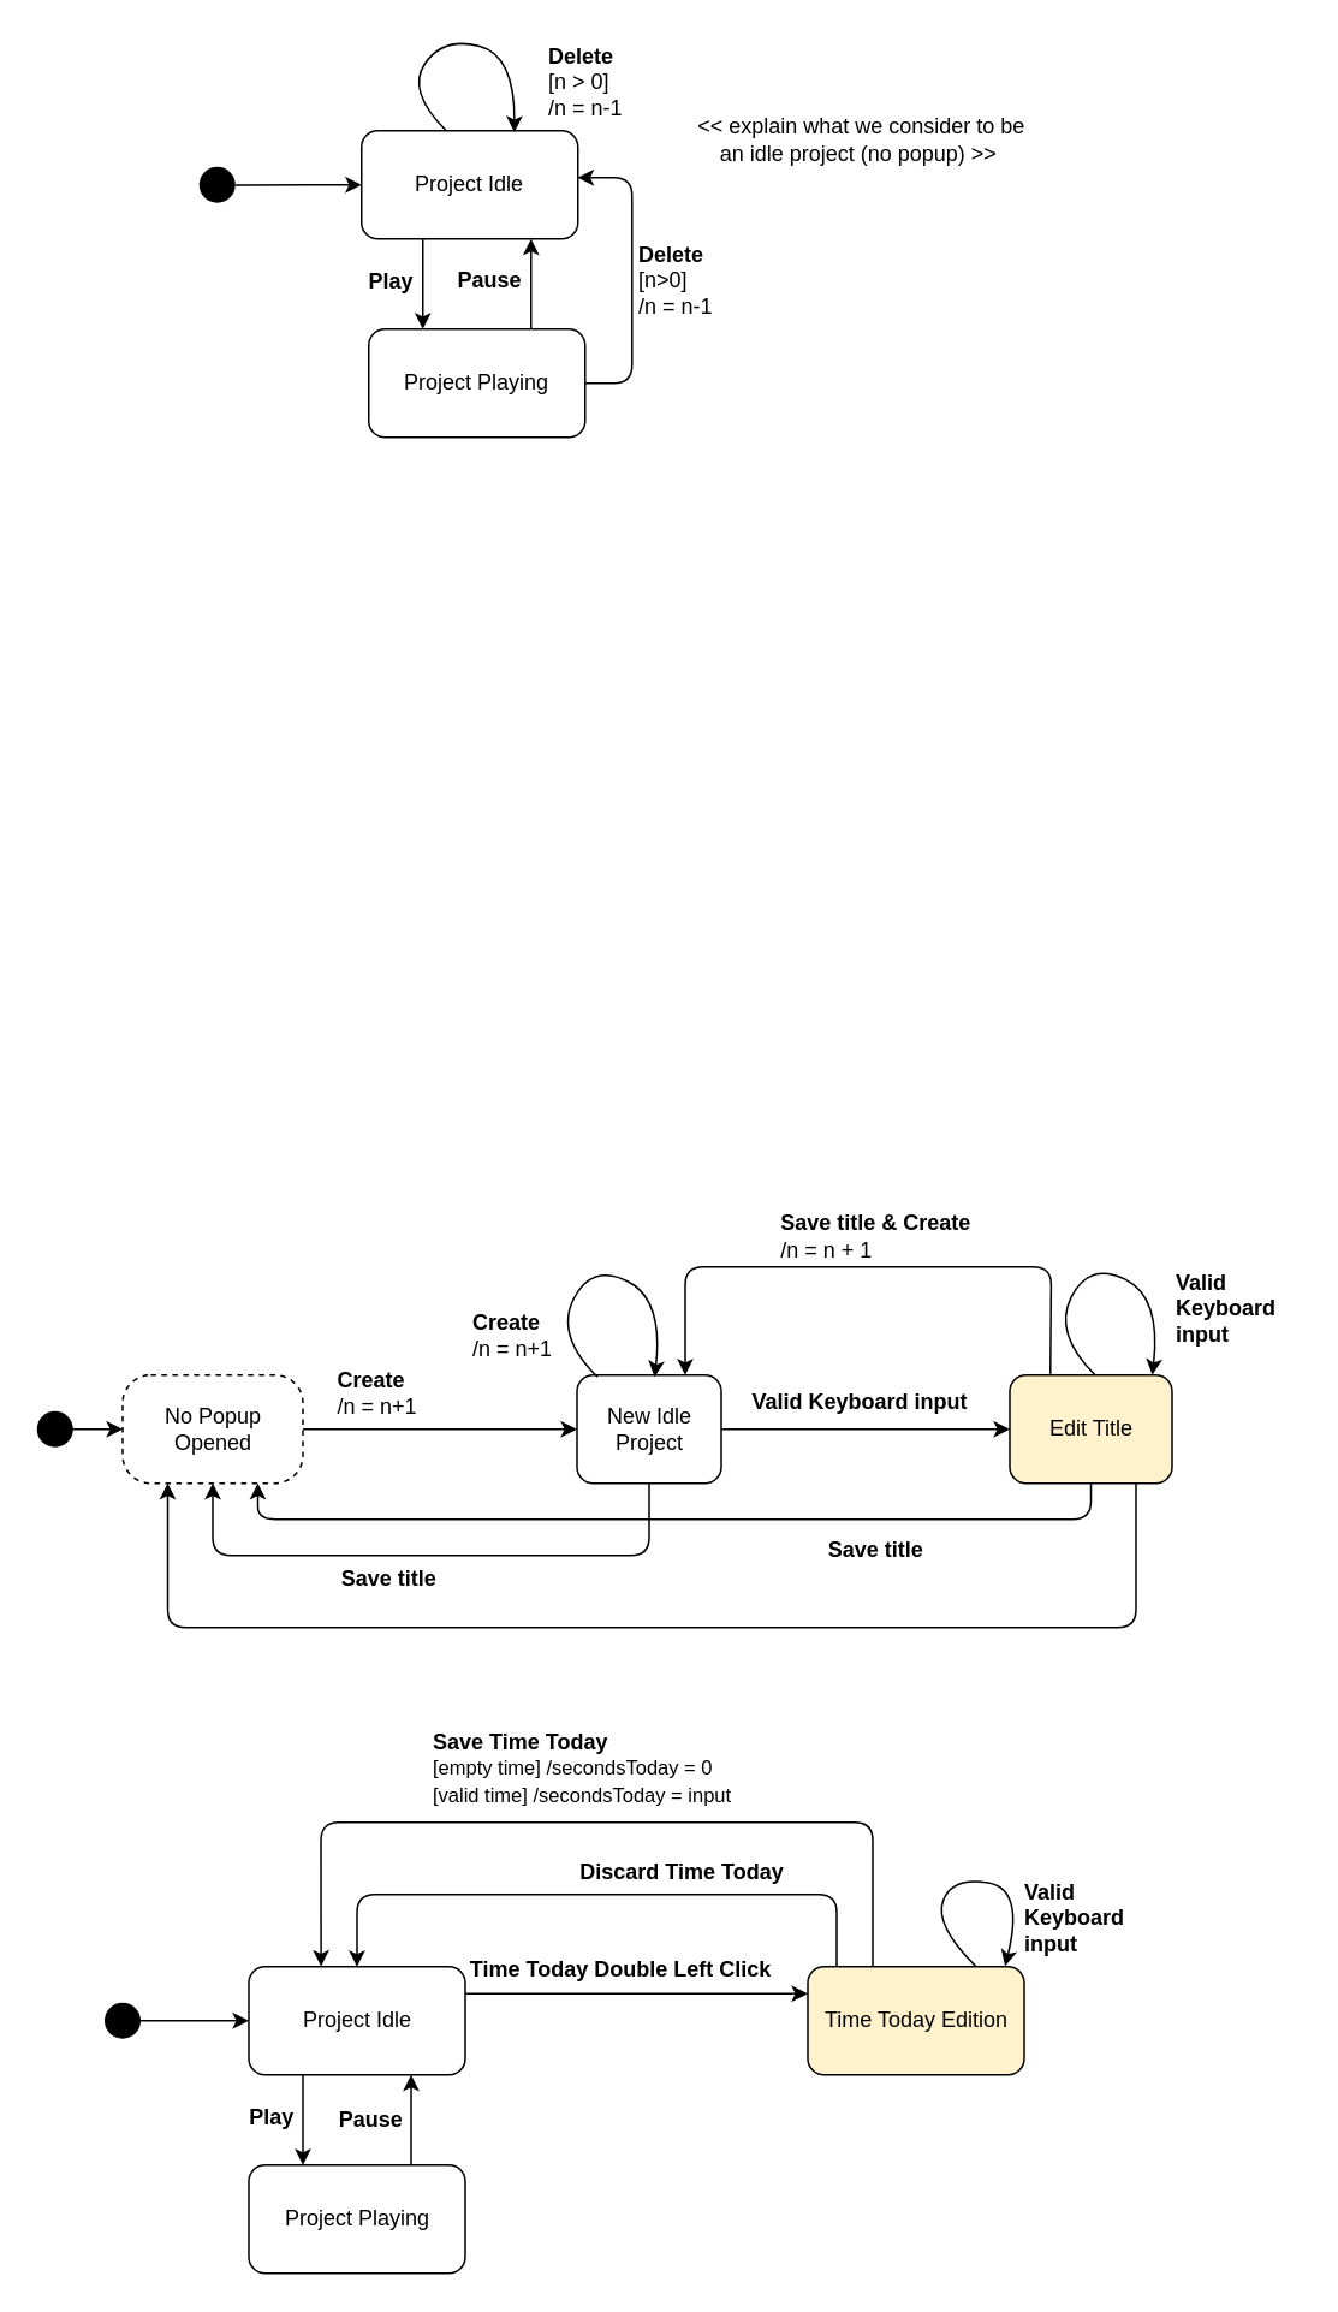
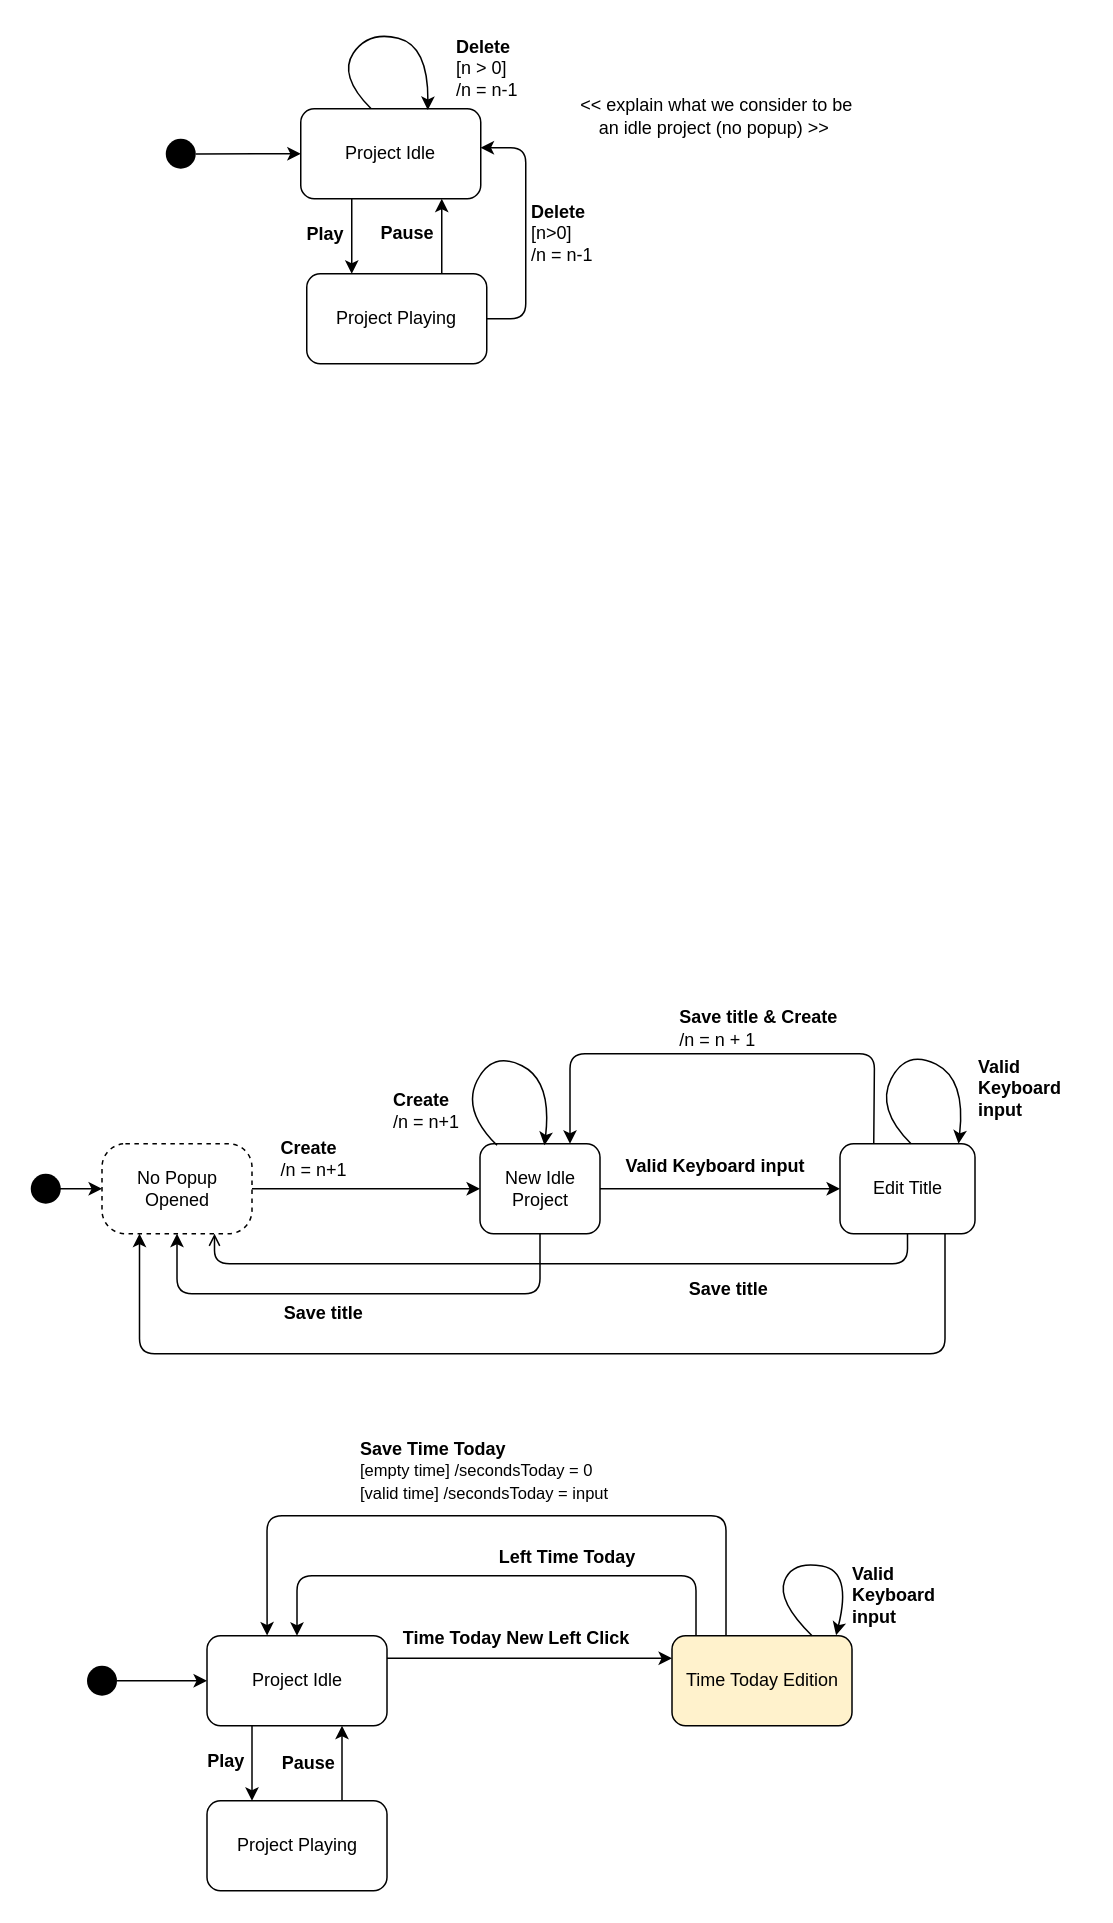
- <mxCell id="30" value="&lt;div style=&quot;text-align: left&quot;&gt;&lt;b&gt;Save title &amp;amp; Create&lt;/b&gt;&lt;/div&gt;&lt;span&gt;&lt;div style=&quot;text-align: left&quot;&gt;&lt;span&gt;/n = n + 1&lt;/span&gt;&lt;span&gt;&lt;br&gt;&lt;/span&gt;&lt;/div&gt;&lt;/span&gt;" style="text;html=1;align=center;verticalAlign=middle;resizable=0;points=[];autosize=1;strokeColor=none;fillColor=none;" parent="1" vertex="1"><mxGeometry x="424.5" y="670" width="120" height="30" as="geometry" /></mxCell>
+ <mxCell id="30" value="&lt;div style=&quot;text-align: left&quot;&gt;&lt;b&gt;Save title &amp;amp; Create&lt;/b&gt;&lt;/div&gt;&lt;span&gt;&lt;div style=&quot;text-align: left&quot;&gt;&lt;span&gt;/n = n + 1&lt;/span&gt;&lt;span&gt;&lt;br&gt;&lt;/span&gt;&lt;/div&gt;&lt;/span&gt;" style="text;html=1;align=center;verticalAlign=middle;resizable=0;points=[];autosize=1;strokeColor=none;fillColor=none;" parent="1" vertex="1"><mxGeometry x="444.5" y="670" width="120" height="30" as="geometry" /></mxCell>
- <mxCell id="18" value="Edit Title" style="rounded=1;whiteSpace=wrap;html=1;fillColor=#fff2cc;" parent="1" vertex="1"><mxGeometry x="559.5" y="762" width="90" height="60" as="geometry" /></mxCell>
+ <mxCell id="18" value="Edit Title" style="rounded=1;whiteSpace=wrap;html=1;" parent="1" vertex="1"><mxGeometry x="559.5" y="762" width="90" height="60" as="geometry" /></mxCell>
- <mxCell id="16" style="edgeStyle=none;html=1;exitX=0.5;exitY=1;exitDx=0;exitDy=0;entryX=0.75;entryY=1;entryDx=0;entryDy=0;" parent="1" source="18" target="22" edge="1"><mxGeometry relative="1" as="geometry"><Array as="points"><mxPoint x="604.5" y="842" /><mxPoint x="142.5" y="842" /></Array></mxGeometry></mxCell>
+ <mxCell id="16" style="edgeStyle=none;html=1;exitX=0.5;exitY=1;exitDx=0;exitDy=0;entryX=0.75;entryY=1;entryDx=0;entryDy=0;endArrow=open;" parent="1" source="18" target="22" edge="1"><mxGeometry relative="1" as="geometry"><Array as="points"><mxPoint x="604.5" y="842" /><mxPoint x="142.5" y="842" /></Array></mxGeometry></mxCell>
- <mxCell id="39" value="&lt;div&gt;&lt;b&gt;&lt;font style=&quot;font-size: 12px&quot;&gt;Discard Time Today&lt;/font&gt;&lt;/b&gt;&lt;/div&gt;&lt;span style=&quot;font-size: 11px&quot;&gt;&lt;br&gt;&lt;/span&gt;" style="text;html=1;strokeColor=none;fillColor=none;align=center;verticalAlign=middle;whiteSpace=wrap;rounded=0;" parent="1" vertex="1"><mxGeometry x="287.5" y="1030" width="180" height="30" as="geometry" /></mxCell>
+ <mxCell id="39" value="&lt;div&gt;&lt;b&gt;&lt;font style=&quot;font-size: 12px&quot;&gt;Left Time Today&lt;/font&gt;&lt;/b&gt;&lt;/div&gt;&lt;span style=&quot;font-size: 11px&quot;&gt;&lt;br&gt;&lt;/span&gt;" style="text;html=1;strokeColor=none;fillColor=none;align=center;verticalAlign=middle;whiteSpace=wrap;rounded=0;" parent="1" vertex="1"><mxGeometry x="287.5" y="1030" width="180" height="30" as="geometry" /></mxCell>
- <mxCell id="35" value="&lt;b&gt;Time Today Double Left Click&lt;/b&gt;" style="text;html=1;strokeColor=none;fillColor=none;align=center;verticalAlign=middle;whiteSpace=wrap;rounded=0;" parent="1" vertex="1"><mxGeometry x="252.5" y="1077" width="182" height="30" as="geometry" /></mxCell>
+ <mxCell id="35" value="&lt;b&gt;Time Today New Left Click&lt;/b&gt;" style="text;html=1;strokeColor=none;fillColor=none;align=center;verticalAlign=middle;whiteSpace=wrap;rounded=0;" parent="1" vertex="1"><mxGeometry x="252.5" y="1077" width="182" height="30" as="geometry" /></mxCell>
